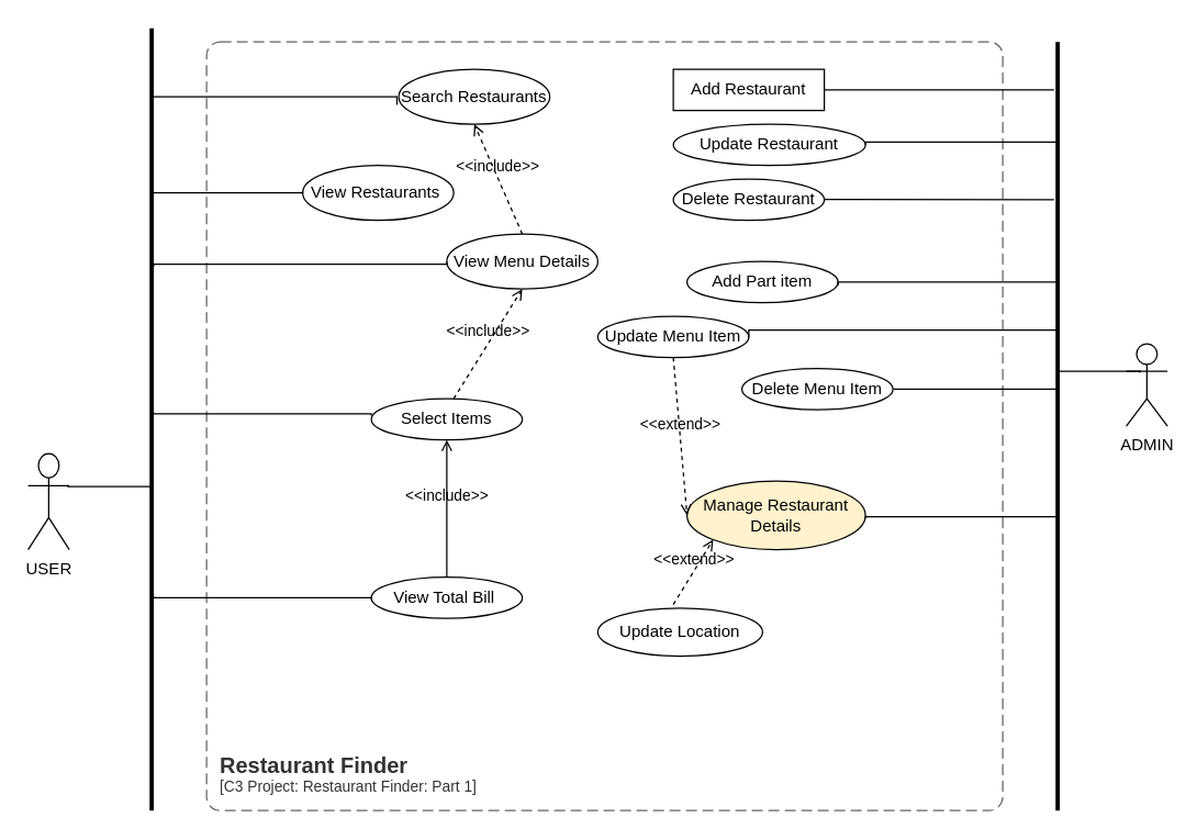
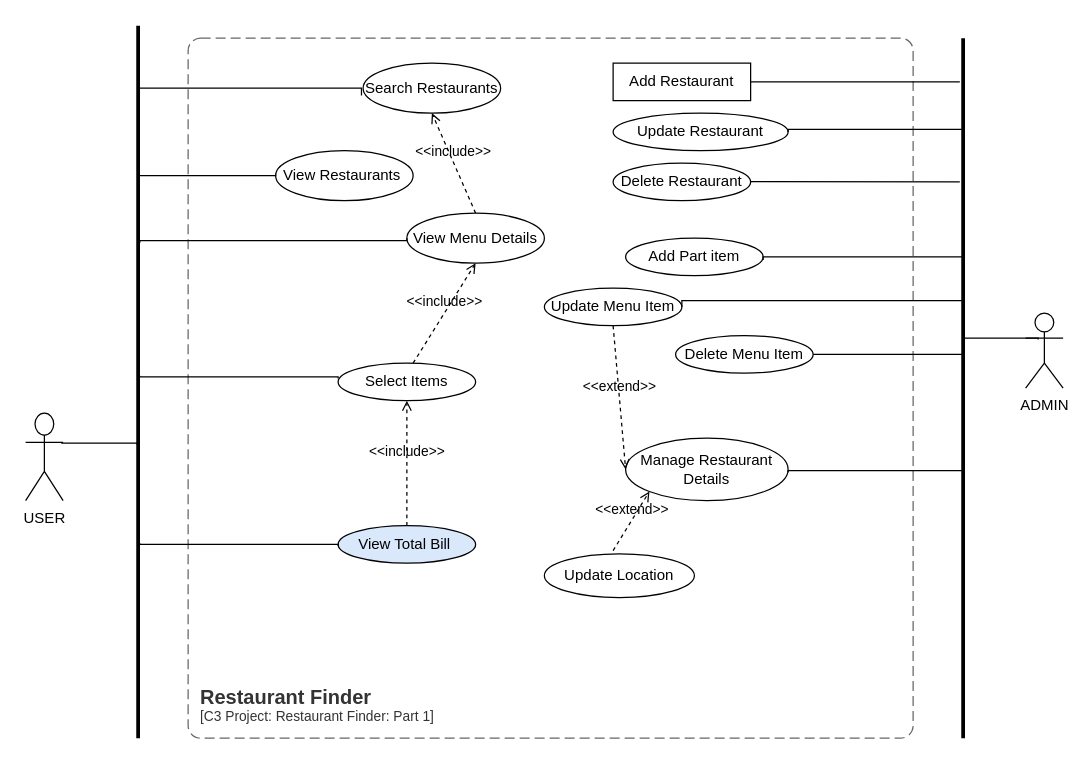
- <mxCell id="15" value="&amp;lt;&amp;lt;include&amp;gt;&amp;gt;" style="html=1;verticalAlign=bottom;labelBackgroundColor=none;endArrow=open;endFill=0;dashed=0;rounded=0;entryX=0.5;entryY=1;entryDx=0;entryDy=0;exitX=0.5;exitY=0;exitDx=0;exitDy=0;" edge="1" parent="1" source="9" target="8"><mxGeometry width="160" relative="1" as="geometry"><mxPoint x="380" y="320" as="sourcePoint" /><mxPoint x="640" y="240" as="targetPoint" /></mxGeometry></mxCell>
+ <mxCell id="15" value="&amp;lt;&amp;lt;include&amp;gt;&amp;gt;" style="html=1;verticalAlign=bottom;labelBackgroundColor=none;endArrow=open;endFill=0;dashed=1;rounded=0;entryX=0.5;entryY=1;entryDx=0;entryDy=0;exitX=0.5;exitY=0;exitDx=0;exitDy=0;" edge="1" parent="1" source="9" target="8"><mxGeometry width="160" relative="1" as="geometry"><mxPoint x="380" y="320" as="sourcePoint" /><mxPoint x="640" y="240" as="targetPoint" /></mxGeometry></mxCell>
- <mxCell id="24" value="Manage Restaurant Details" style="ellipse;whiteSpace=wrap;html=1;fillColor=#fff2cc;" vertex="1" parent="1"><mxGeometry x="500" y="350" width="130" height="50" as="geometry" /></mxCell>
+ <mxCell id="24" value="Manage Restaurant Details" style="ellipse;whiteSpace=wrap;html=1;" vertex="1" parent="1"><mxGeometry x="500" y="350" width="130" height="50" as="geometry" /></mxCell>
- <mxCell id="9" value="View Total Bill&amp;nbsp;" style="ellipse;whiteSpace=wrap;html=1;" vertex="1" parent="1"><mxGeometry x="270" y="420" width="110" height="30" as="geometry" /></mxCell>
+ <mxCell id="9" value="View Total Bill&amp;nbsp;" style="ellipse;whiteSpace=wrap;html=1;fillColor=#dae8fc;" vertex="1" parent="1"><mxGeometry x="270" y="420" width="110" height="30" as="geometry" /></mxCell>
